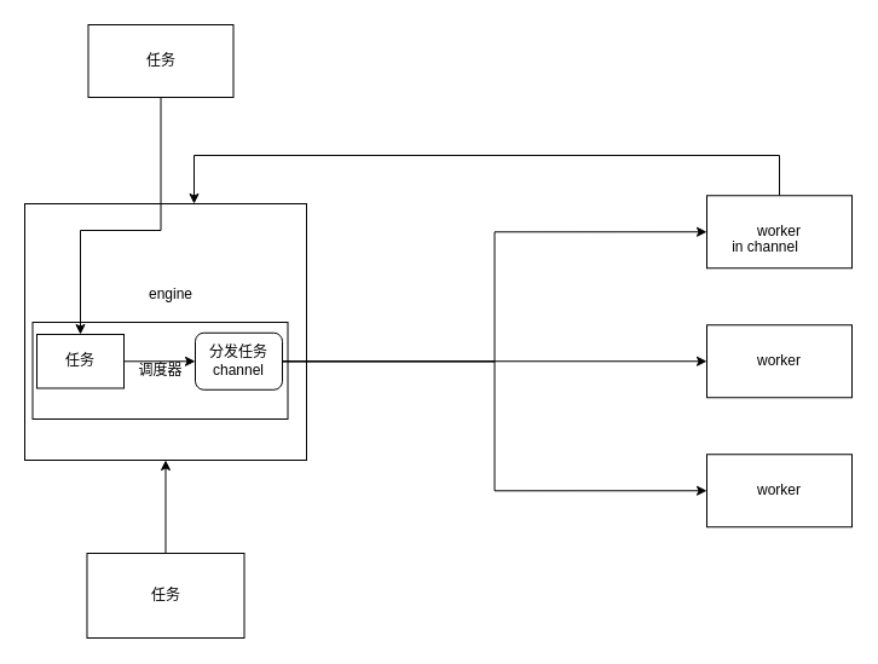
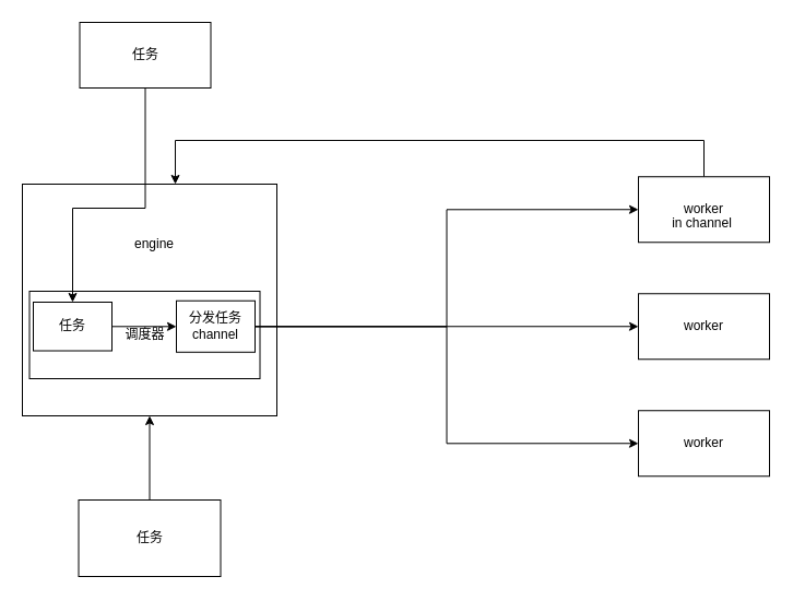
- <mxCell id="11" value="in channel" style="text;html=1;align=center;verticalAlign=middle;resizable=0;points=[];autosize=1;" vertex="1" parent="1"><mxGeometry x="600" y="195" width="64" height="18" as="geometry" /></mxCell>
+ <mxCell id="11" value="in channel" style="text;html=1;align=center;verticalAlign=middle;resizable=0;points=[];autosize=1;" vertex="1" parent="1"><mxGeometry x="610" y="195" width="64" height="18" as="geometry" /></mxCell>
- <mxCell id="19" value="engine" style="text;html=1;strokeColor=none;fillColor=none;align=center;verticalAlign=middle;whiteSpace=wrap;rounded=0;" vertex="1" parent="1"><mxGeometry x="121" y="233" width="40" height="20" as="geometry" /></mxCell>
+ <mxCell id="19" value="engine" style="text;html=1;strokeColor=none;fillColor=none;align=center;verticalAlign=middle;whiteSpace=wrap;rounded=0;" vertex="1" parent="1"><mxGeometry x="121" y="213" width="40" height="20" as="geometry" /></mxCell>
- <mxCell id="15" value="分发任务 channel" style="whiteSpace=wrap;html=1;rounded=1;" vertex="1" parent="1"><mxGeometry x="161" y="274.75" width="72" height="47" as="geometry" /></mxCell>
+ <mxCell id="15" value="分发任务 channel" style="rounded=0;whiteSpace=wrap;html=1;" vertex="1" parent="1"><mxGeometry x="161" y="274.75" width="72" height="47" as="geometry" /></mxCell>
